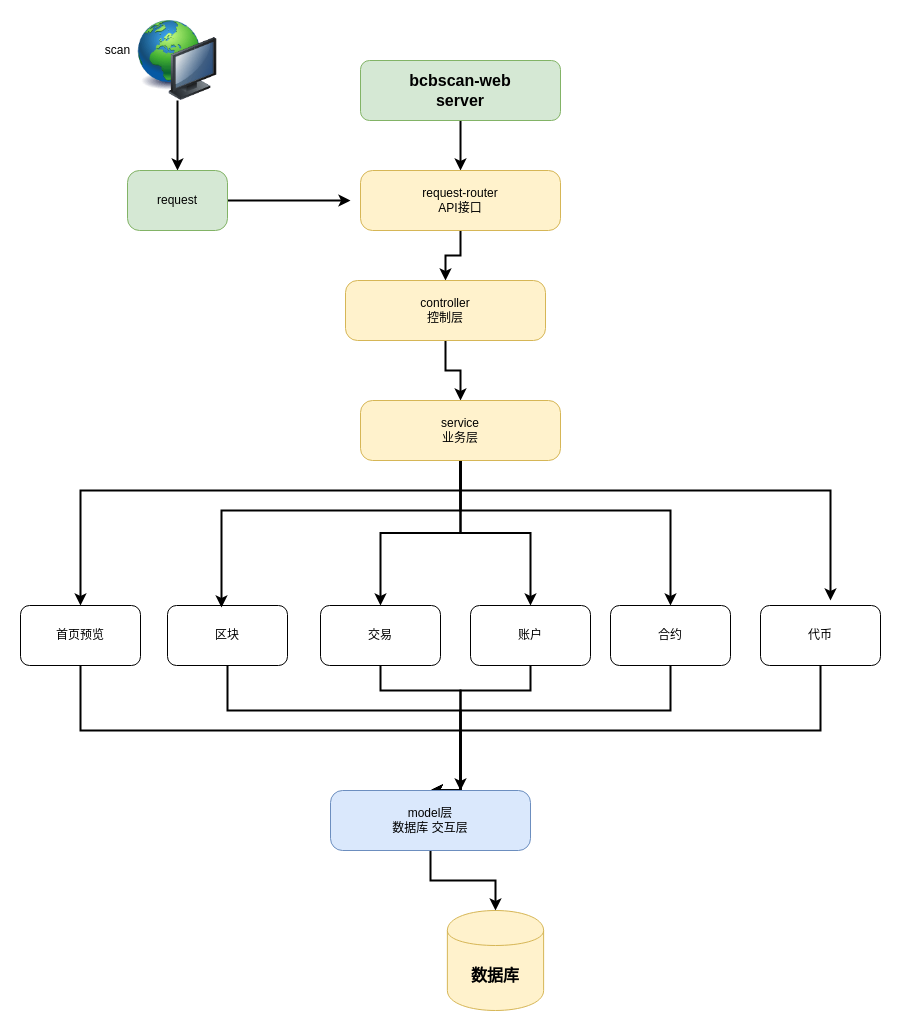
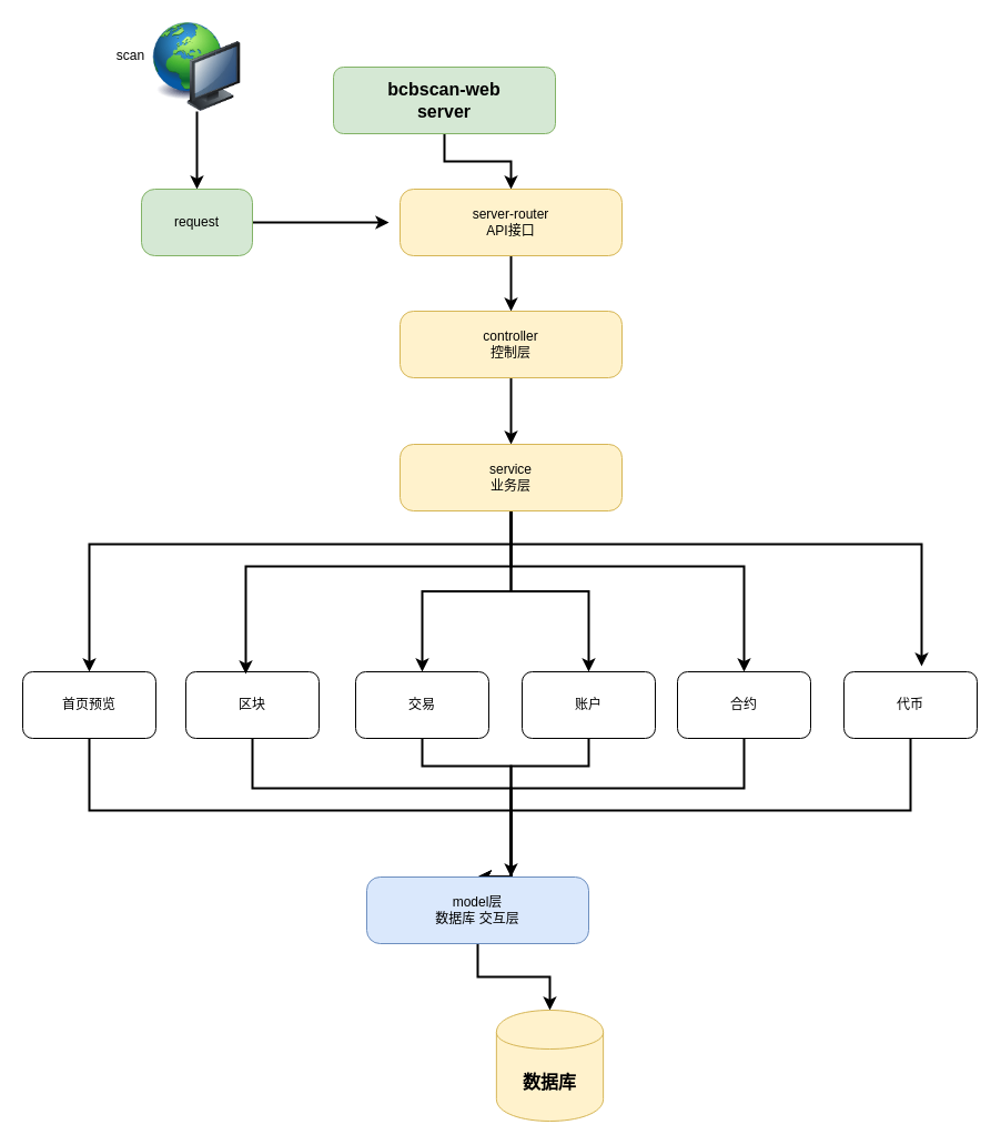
- <mxCell id="5" value="&lt;span style=&quot;font-size: 16px&quot;&gt;&lt;b&gt;bcbscan-web&lt;br&gt;server&lt;/b&gt;&lt;br&gt;&lt;/span&gt;" style="rounded=1;whiteSpace=wrap;html=1;fillColor=#d5e8d4;strokeColor=#82b366;" vertex="1" parent="1"><mxGeometry x="360" y="60" width="200" height="60" as="geometry" /></mxCell>
+ <mxCell id="5" value="&lt;span style=&quot;font-size: 16px&quot;&gt;&lt;b&gt;bcbscan-web&lt;br&gt;server&lt;/b&gt;&lt;br&gt;&lt;/span&gt;" style="rounded=1;whiteSpace=wrap;html=1;fillColor=#d5e8d4;strokeColor=#82b366;" vertex="1" parent="1"><mxGeometry x="300" y="60" width="200" height="60" as="geometry" /></mxCell>
- <mxCell id="11" value="request-router&lt;br&gt;API接口" style="rounded=1;whiteSpace=wrap;html=1;fillColor=#fff2cc;strokeColor=#d6b656;arcSize=20;" vertex="1" parent="1"><mxGeometry x="360.01" y="170" width="200" height="60" as="geometry" /></mxCell>
+ <mxCell id="11" value="server-router&lt;br&gt;API接口" style="rounded=1;whiteSpace=wrap;html=1;fillColor=#fff2cc;strokeColor=#d6b656;arcSize=20;" vertex="1" parent="1"><mxGeometry x="360.01" y="170" width="200" height="60" as="geometry" /></mxCell>
- <mxCell id="13" value="controller&lt;br&gt;控制层" style="rounded=1;whiteSpace=wrap;html=1;fillColor=#fff2cc;strokeColor=#d6b656;arcSize=20;" vertex="1" parent="1"><mxGeometry x="345.01" y="280" width="200" height="60" as="geometry" /></mxCell>
+ <mxCell id="13" value="controller&lt;br&gt;控制层" style="rounded=1;whiteSpace=wrap;html=1;fillColor=#fff2cc;strokeColor=#d6b656;arcSize=20;" vertex="1" parent="1"><mxGeometry x="360.01" y="280" width="200" height="60" as="geometry" /></mxCell>
